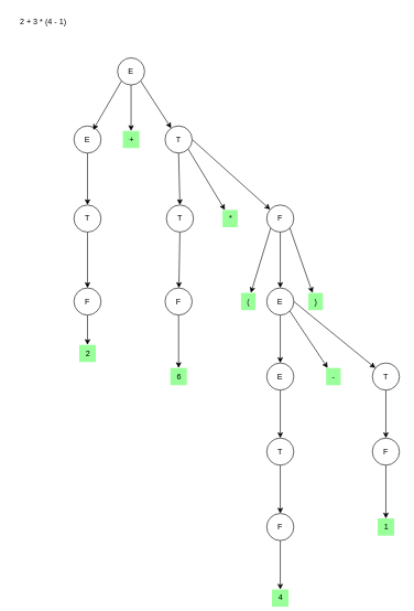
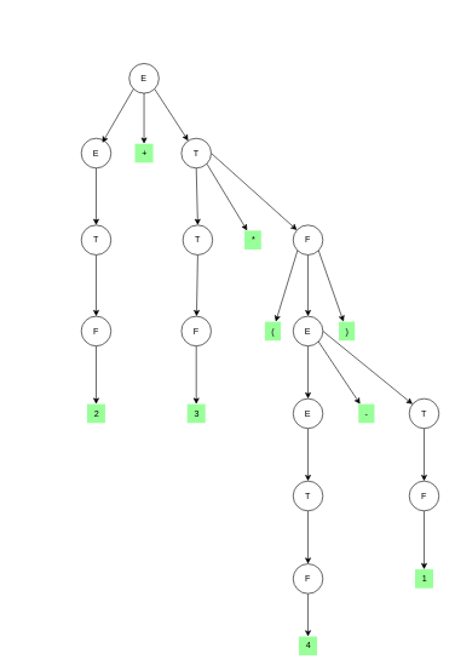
- <mxCell id="12" value="2 + 3 * (4&amp;nbsp;&lt;span style=&quot;background-color: initial;&quot;&gt;- 1)&lt;/span&gt;" style="text;html=1;align=center;verticalAlign=middle;resizable=0;points=[];autosize=1;strokeColor=none;fillColor=none;" vertex="1" parent="1"><mxGeometry x="20" y="20" width="88" height="26" as="geometry" /></mxCell>
- <mxCell id="25" value="2" style="text;html=1;align=center;verticalAlign=middle;resizable=0;points=[];autosize=1;strokeColor=none;fillColor=#99FF99;" vertex="1" parent="1"><mxGeometry x="119" y="521" width="25" height="26" as="geometry" /></mxCell>
+ <mxCell id="25" value="2" style="text;html=1;align=center;verticalAlign=middle;resizable=0;points=[];autosize=1;strokeColor=none;fillColor=#99FF99;" vertex="1" parent="1"><mxGeometry x="119" y="556" width="25" height="26" as="geometry" /></mxCell>
- <mxCell id="28" value="6" style="text;html=1;align=center;verticalAlign=middle;resizable=0;points=[];autosize=1;strokeColor=none;fillColor=#99FF99;" vertex="1" parent="1"><mxGeometry x="257" y="556" width="25" height="26" as="geometry" /></mxCell>
+ <mxCell id="28" value="3" style="text;html=1;align=center;verticalAlign=middle;resizable=0;points=[];autosize=1;strokeColor=none;fillColor=#99FF99;" vertex="1" parent="1"><mxGeometry x="257" y="556" width="25" height="26" as="geometry" /></mxCell>
- <mxCell id="44" value="4" style="text;html=1;align=center;verticalAlign=middle;resizable=0;points=[];autosize=1;strokeColor=none;fillColor=#99FF99;" vertex="1" parent="1"><mxGeometry x="411" y="891" width="25" height="26" as="geometry" /></mxCell>
+ <mxCell id="44" value="4" style="text;html=1;align=center;verticalAlign=middle;resizable=0;points=[];autosize=1;strokeColor=none;fillColor=#99FF99;" vertex="1" parent="1"><mxGeometry x="411" y="876" width="25" height="26" as="geometry" /></mxCell>
